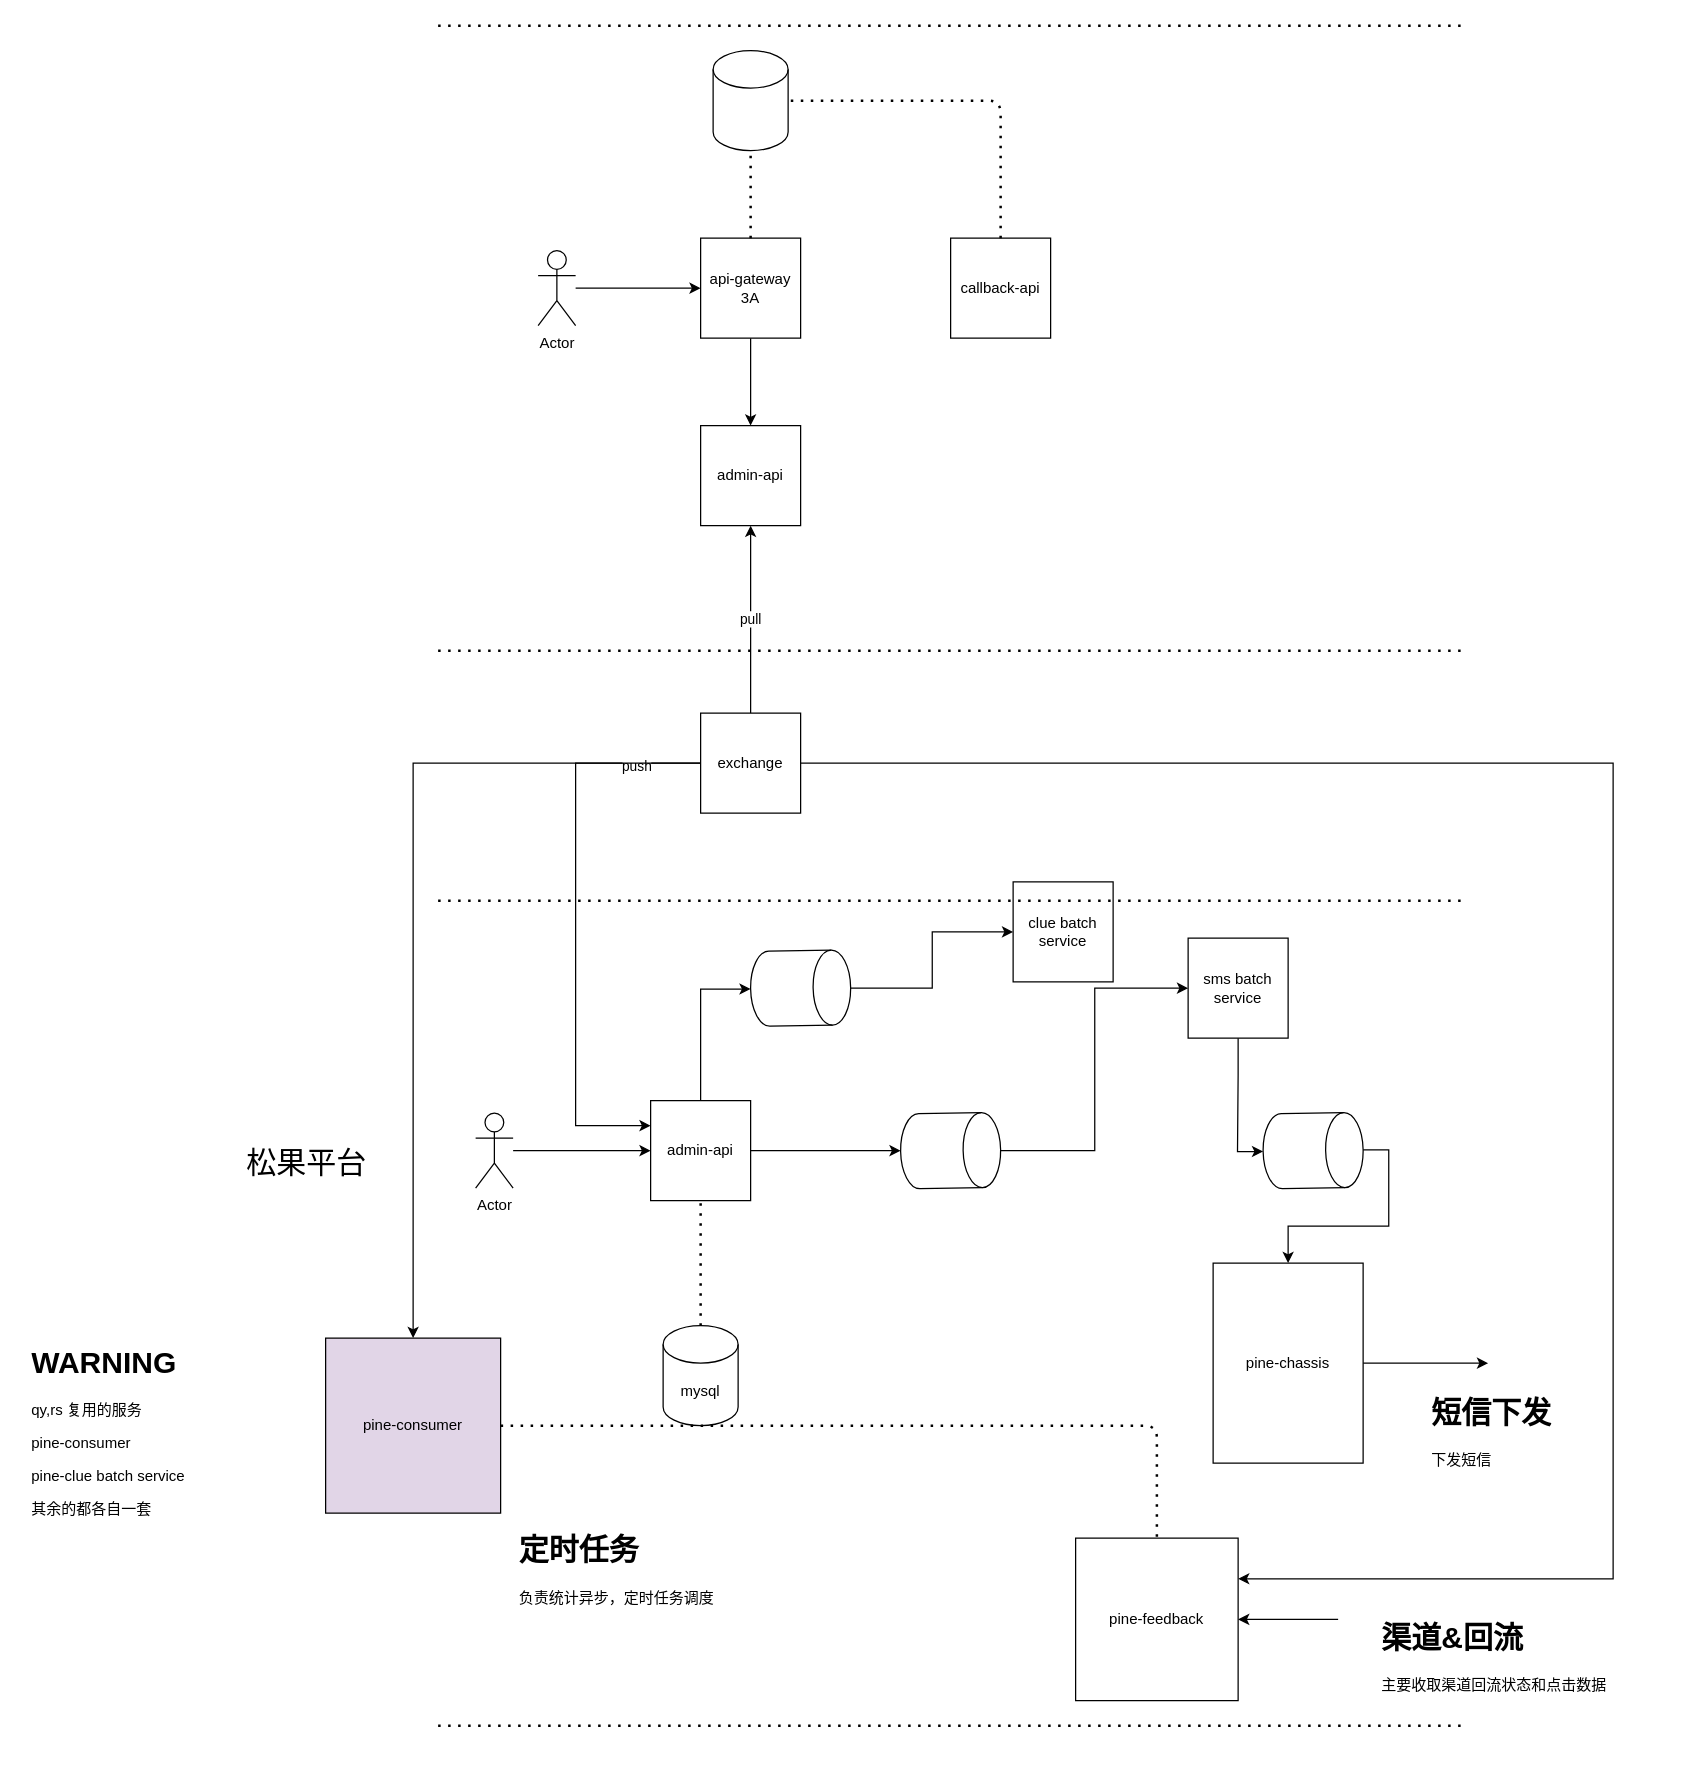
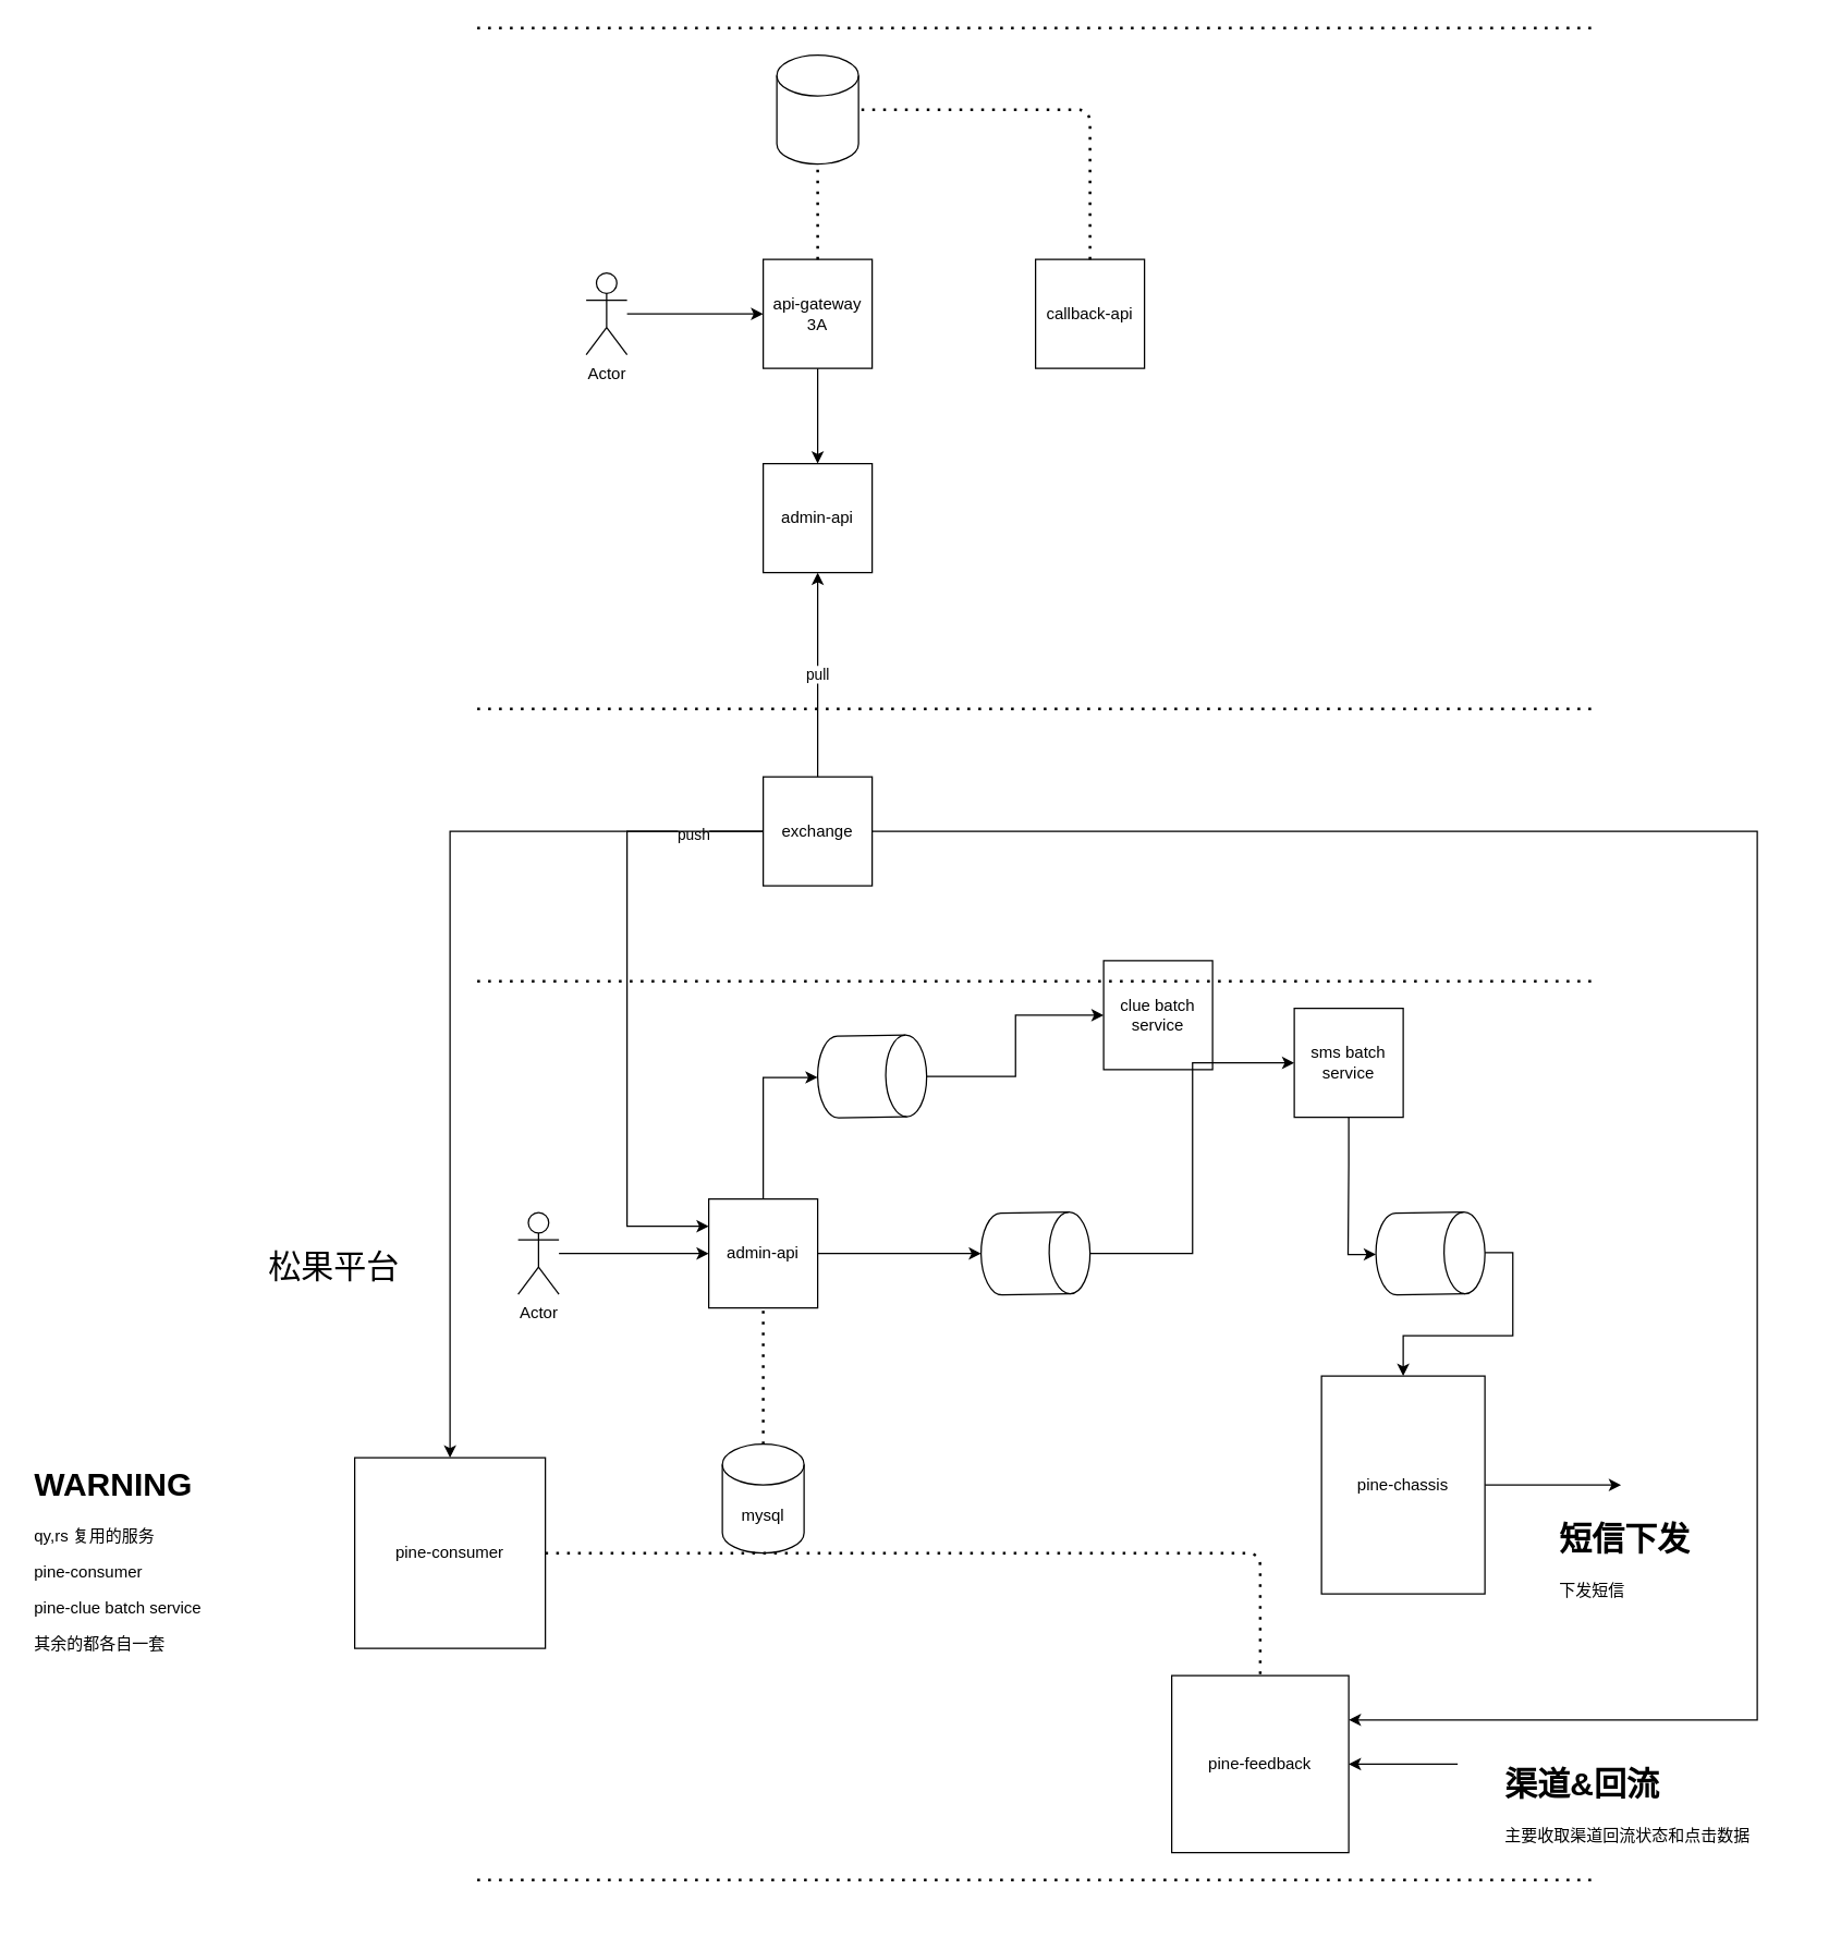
- <mxCell id="9" value="sms batch service" style="whiteSpace=wrap;html=1;aspect=fixed;" vertex="1" parent="1"><mxGeometry x="950" y="750" width="80" height="80" as="geometry" /></mxCell>
+ <mxCell id="9" value="sms batch service" style="whiteSpace=wrap;html=1;aspect=fixed;" vertex="1" parent="1"><mxGeometry x="950" y="740" width="80" height="80" as="geometry" /></mxCell>
- <mxCell id="7" value="pine-consumer" style="whiteSpace=wrap;html=1;aspect=fixed;fillColor=#e1d5e7;" vertex="1" parent="1"><mxGeometry x="260" y="1070" width="140" height="140" as="geometry" /></mxCell>
+ <mxCell id="7" value="pine-consumer" style="whiteSpace=wrap;html=1;aspect=fixed;" vertex="1" parent="1"><mxGeometry x="260" y="1070" width="140" height="140" as="geometry" /></mxCell>
- <mxCell id="45" value="&lt;h1&gt;定时任务&lt;/h1&gt;&lt;p&gt;负责统计异步，定时任务调度&lt;/p&gt;" style="text;html=1;strokeColor=none;fillColor=none;spacing=5;spacingTop=-20;whiteSpace=wrap;overflow=hidden;rounded=0;" vertex="1" parent="1"><mxGeometry x="410" y="1220" width="190" height="120" as="geometry" /></mxCell>
